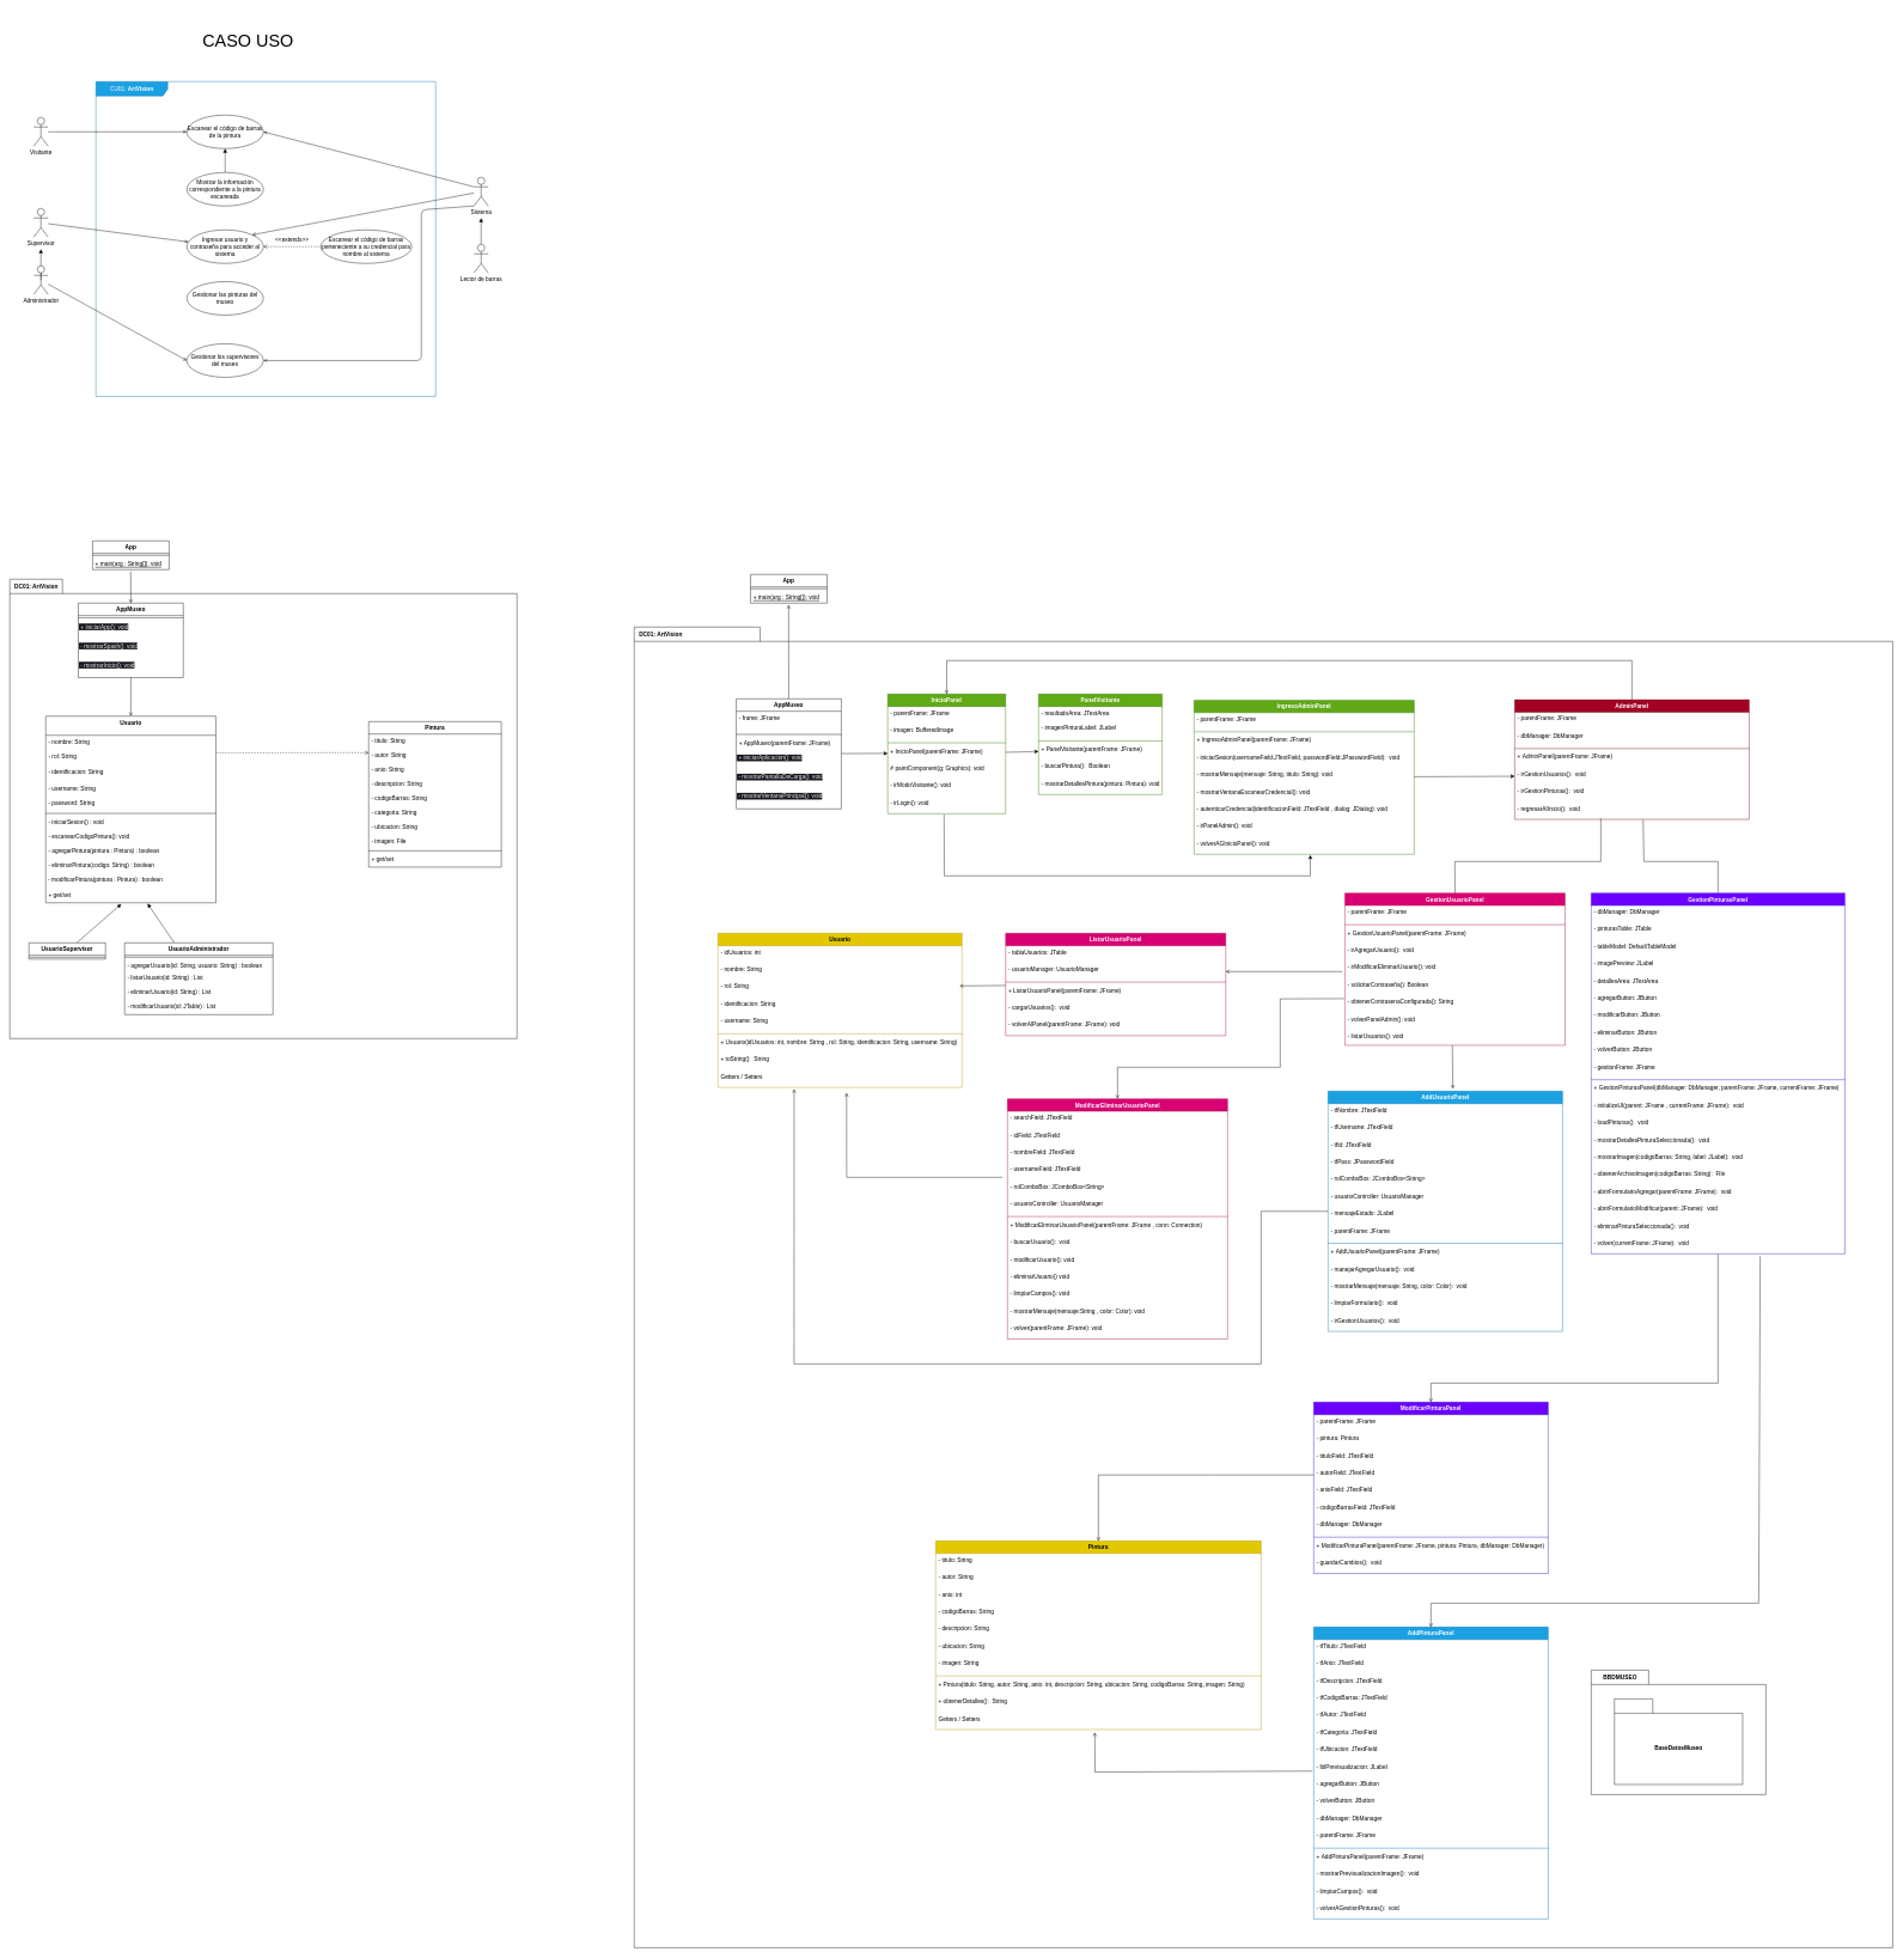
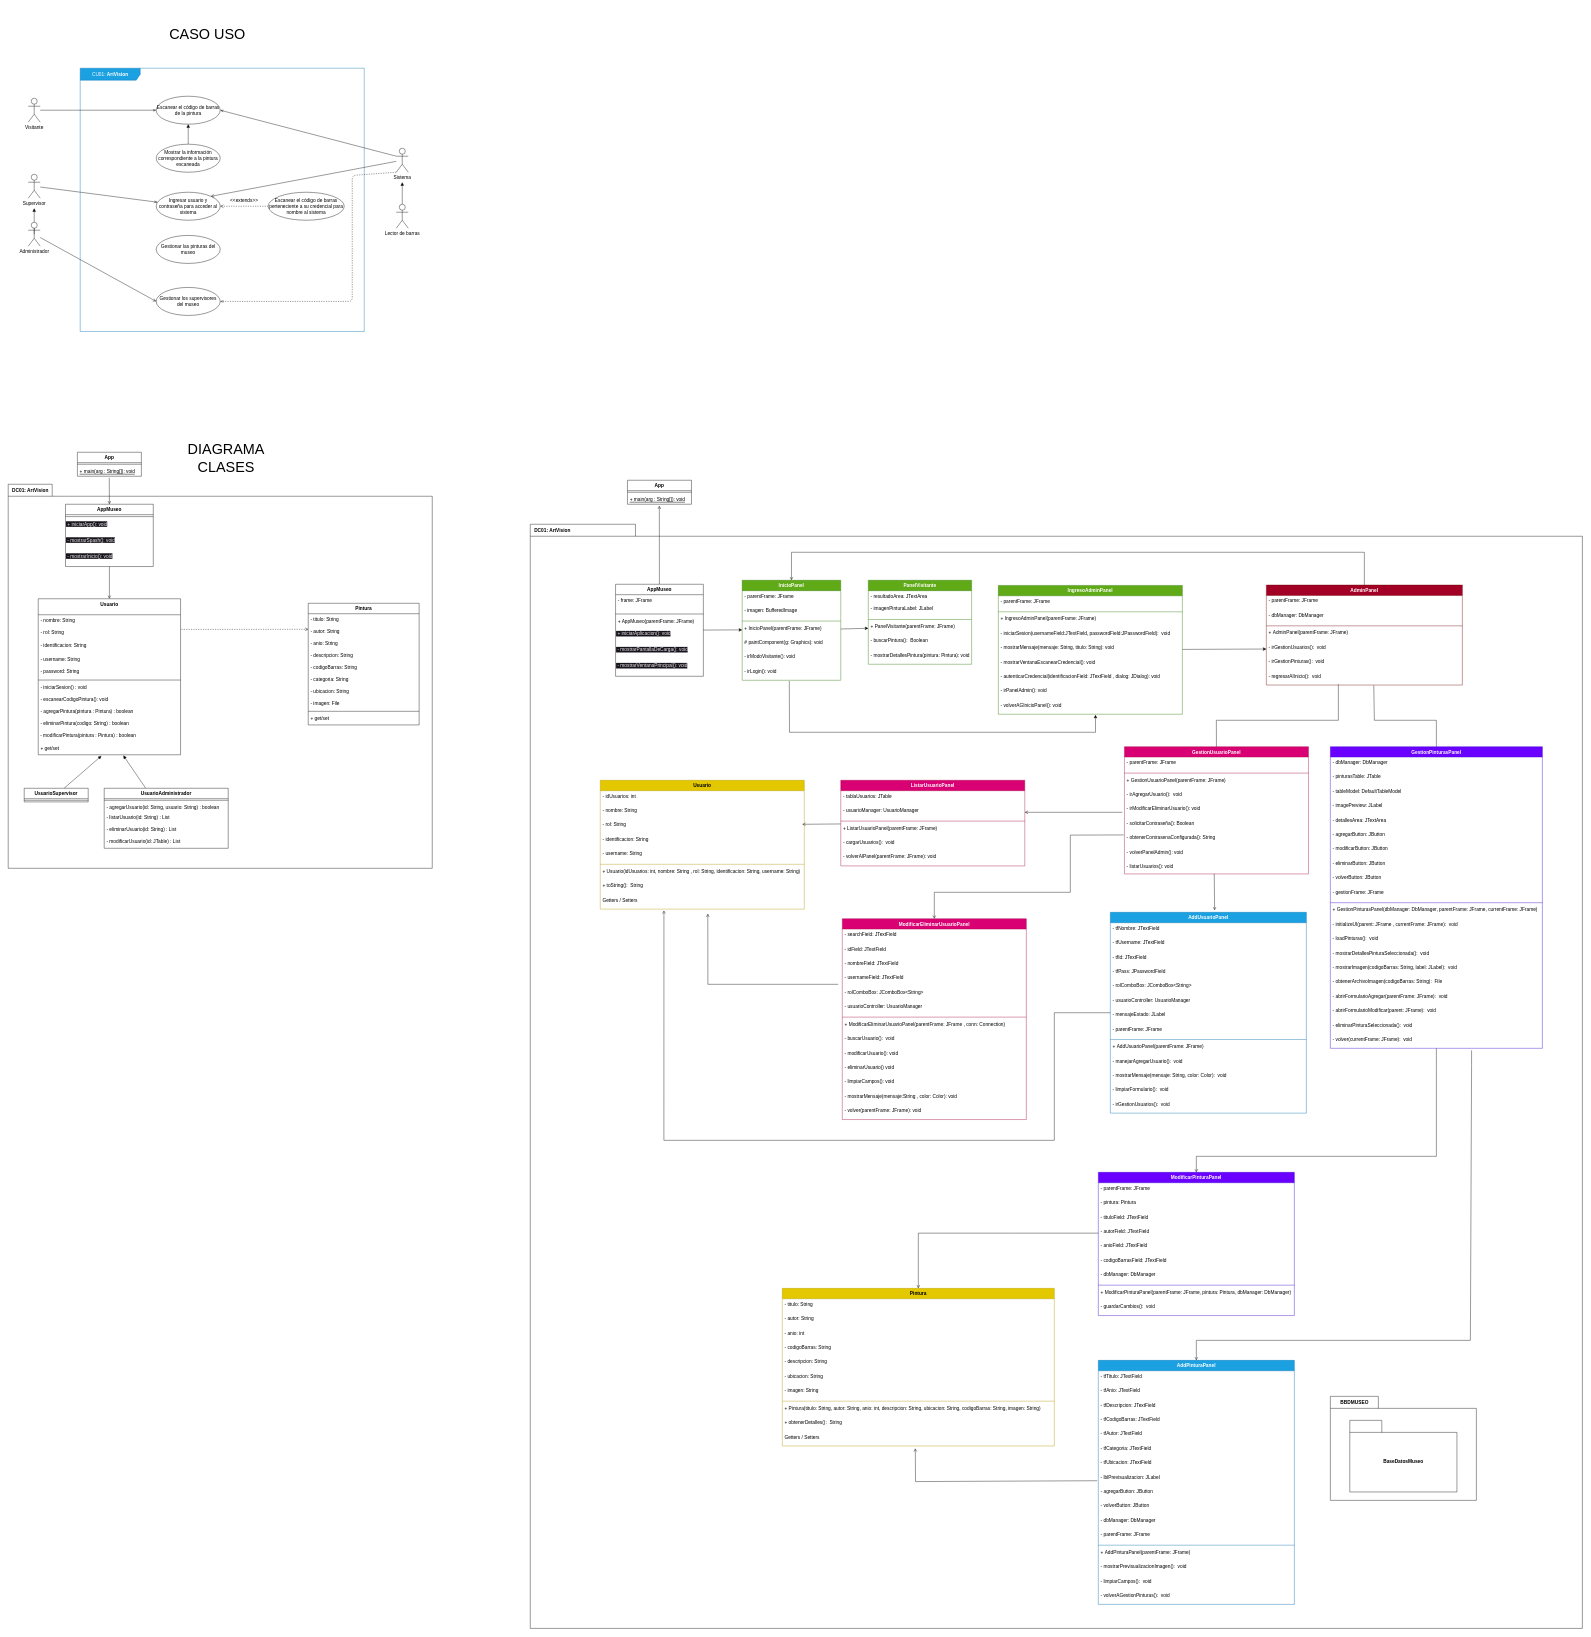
- <mxCell id="16" style="edgeStyle=none;html=1;entryX=1;entryY=0.5;entryDx=0;entryDy=0;endArrow=openThin;endFill=0;exitX=0;exitY=1;exitDx=0;exitDy=0;exitPerimeter=0;" edge="1" parent="1" source="18" target="14"><mxGeometry relative="1" as="geometry"><Array as="points"><mxPoint x="880" y="438" /><mxPoint x="880" y="753" /></Array></mxGeometry></mxCell>
+ <mxCell id="16" style="edgeStyle=none;html=1;entryX=1;entryY=0.5;entryDx=0;entryDy=0;endArrow=openThin;endFill=0;exitX=0;exitY=1;exitDx=0;exitDy=0;exitPerimeter=0;dashed=1;" edge="1" parent="1" source="18" target="14"><mxGeometry relative="1" as="geometry"><Array as="points"><mxPoint x="880" y="438" /><mxPoint x="880" y="753" /></Array></mxGeometry></mxCell>
+ <mxCell id="73" value="&lt;span style=&quot;font-size: 36px;&quot;&gt;DIAGRAMA CLASES&lt;/span&gt;" style="text;html=1;strokeColor=none;fillColor=none;align=center;verticalAlign=middle;whiteSpace=wrap;rounded=0;" vertex="1" parent="1"><mxGeometry x="430" y="1080" width="270" height="130" as="geometry" /></mxCell>
